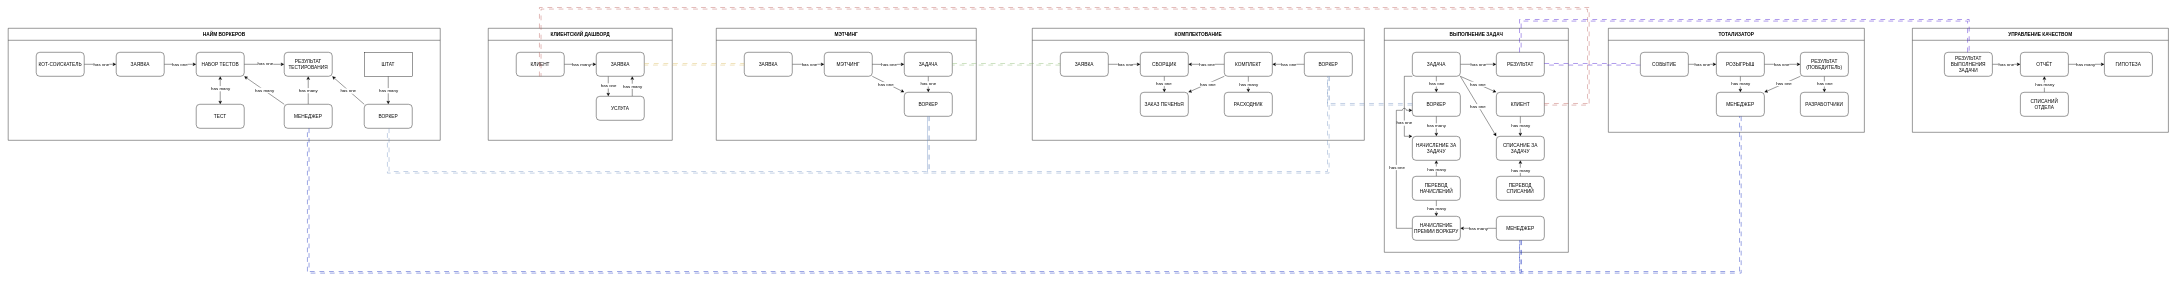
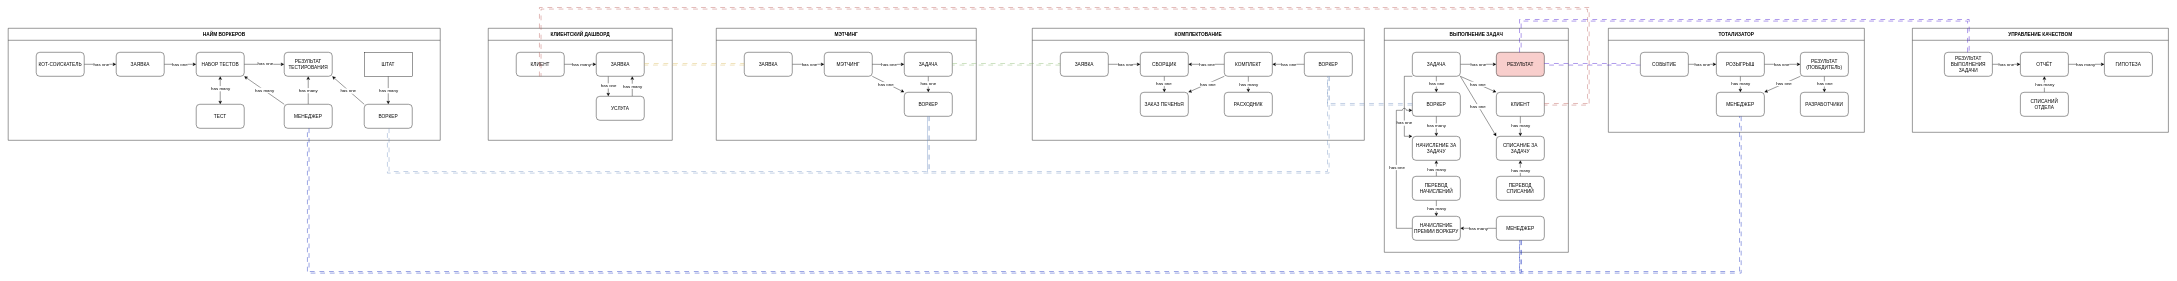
- <mxCell id="88" value="РЕЗУЛЬТАТ" style="rounded=1;whiteSpace=wrap;html=1;" vertex="1" parent="73"><mxGeometry x="280" y="60" width="120" height="60" as="geometry" /></mxCell>
+ <mxCell id="88" value="РЕЗУЛЬТАТ" style="rounded=1;whiteSpace=wrap;html=1;fillColor=#f8cecc;" vertex="1" parent="73"><mxGeometry x="280" y="60" width="120" height="60" as="geometry" /></mxCell>
